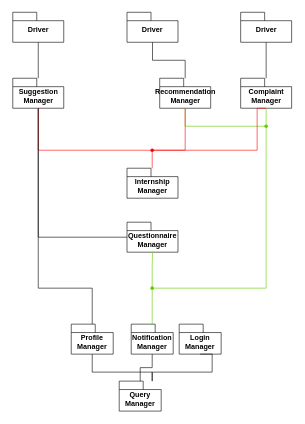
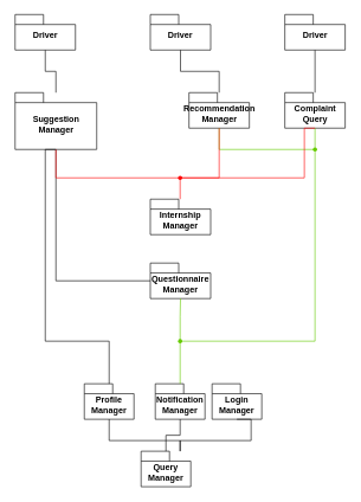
- <mxCell id="13" value="Suggestion&lt;div&gt;Manager&lt;/div&gt;" style="shape=folder;fontStyle=1;spacingTop=10;tabWidth=40;tabHeight=14;tabPosition=left;html=1;whiteSpace=wrap;" vertex="1" parent="1"><mxGeometry x="20.5" y="130" width="85" height="50" as="geometry" /></mxCell>
+ <mxCell id="13" value="Suggestion&lt;div&gt;Manager&lt;/div&gt;" style="shape=folder;fontStyle=1;spacingTop=10;tabWidth=40;tabHeight=14;tabPosition=left;html=1;whiteSpace=wrap;" vertex="1" parent="1"><mxGeometry x="20.5" y="130" width="115" height="80" as="geometry" /></mxCell>
- <mxCell id="14" value="Complaint Manager" style="shape=folder;fontStyle=1;spacingTop=10;tabWidth=40;tabHeight=14;tabPosition=left;html=1;whiteSpace=wrap;" vertex="1" parent="1"><mxGeometry x="400.5" y="130" width="85" height="50" as="geometry" /></mxCell>
+ <mxCell id="14" value="Complaint Query" style="shape=folder;fontStyle=1;spacingTop=10;tabWidth=40;tabHeight=14;tabPosition=left;html=1;whiteSpace=wrap;" vertex="1" parent="1"><mxGeometry x="400.5" y="130" width="85" height="50" as="geometry" /></mxCell>
